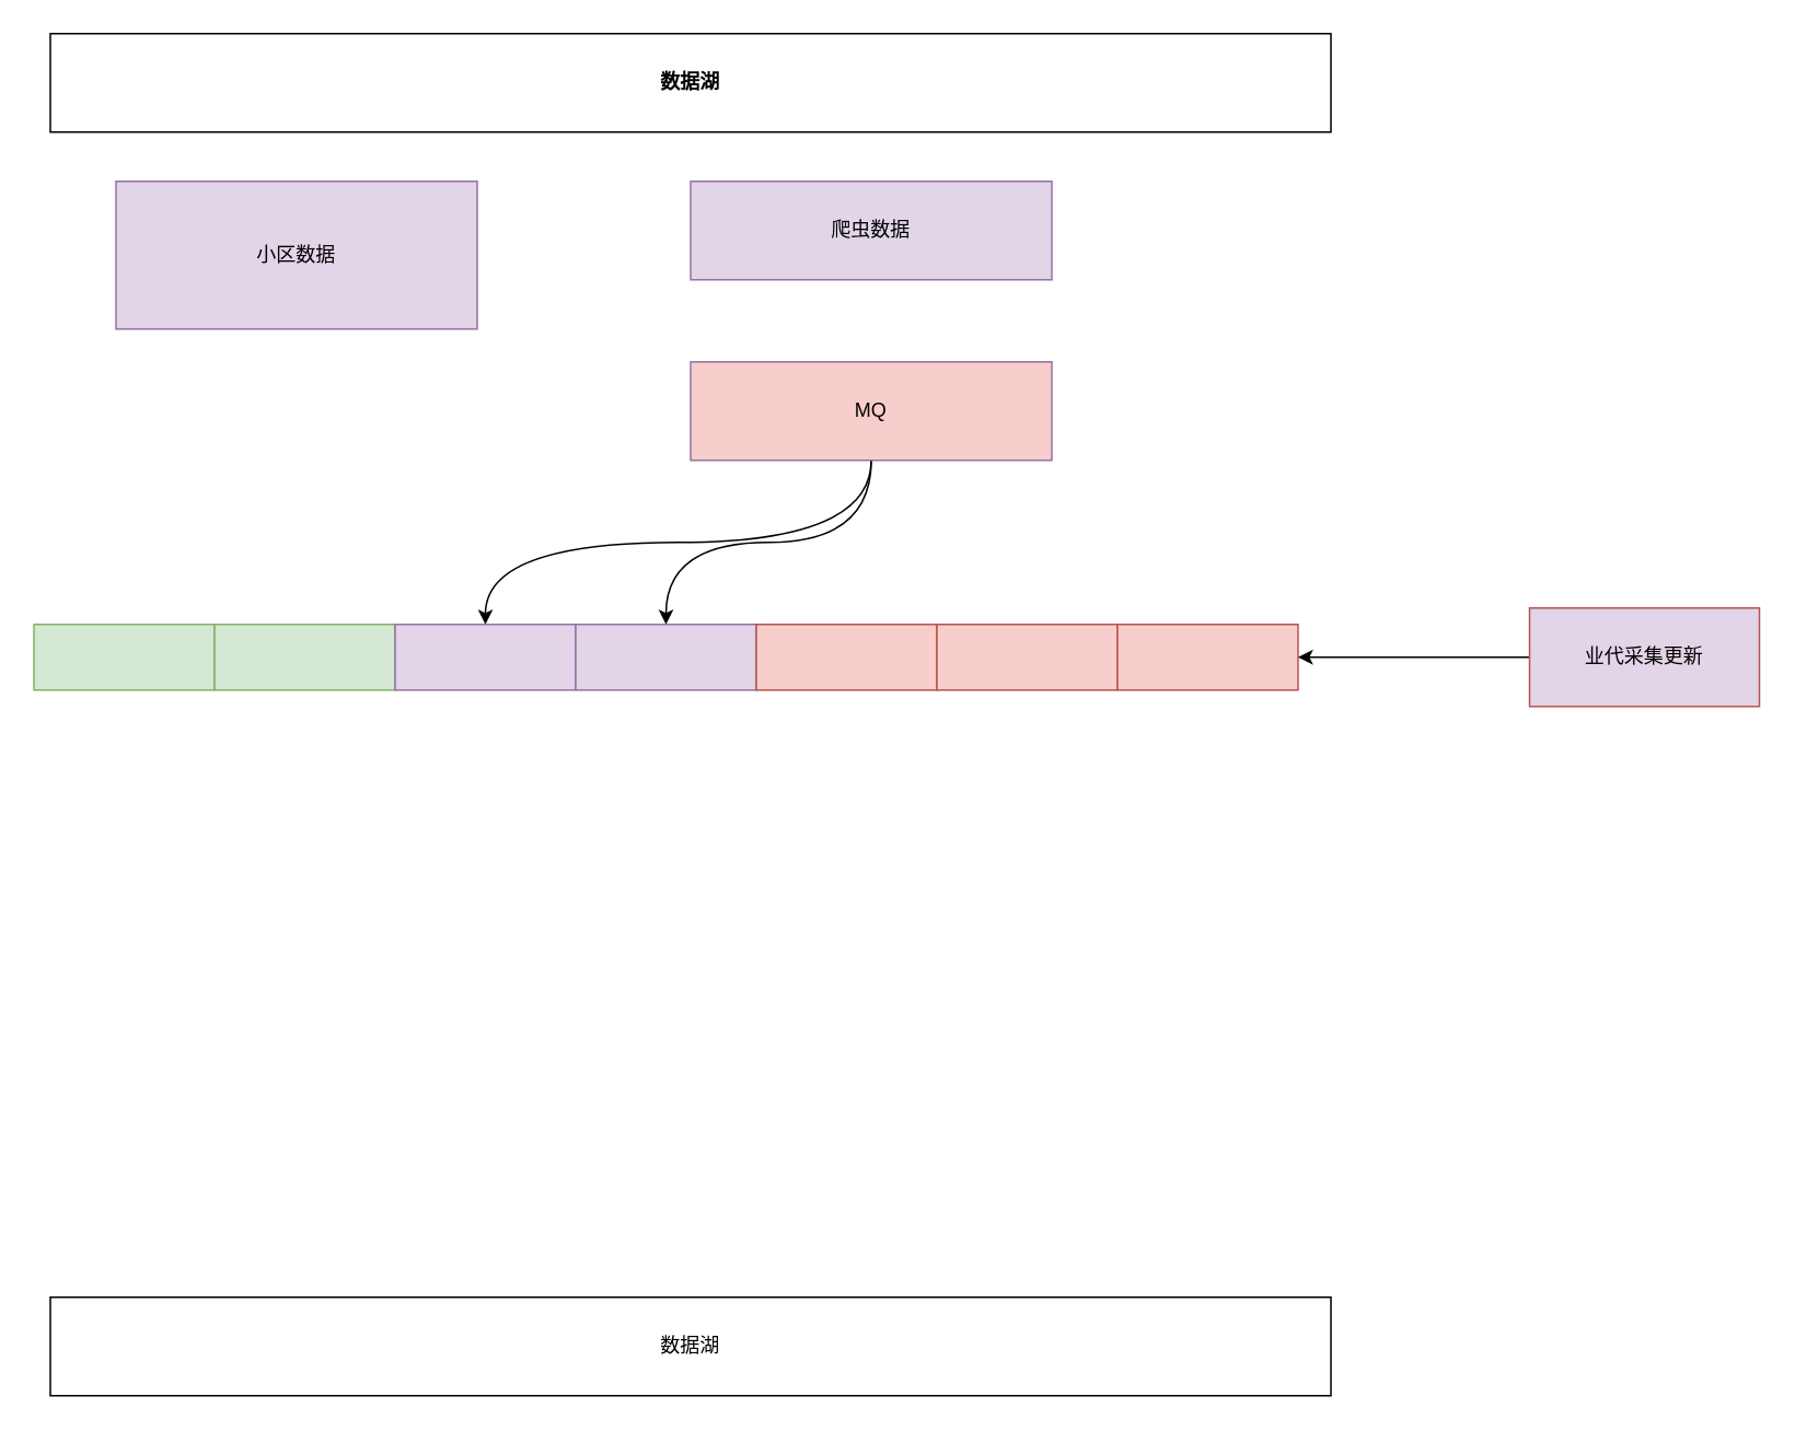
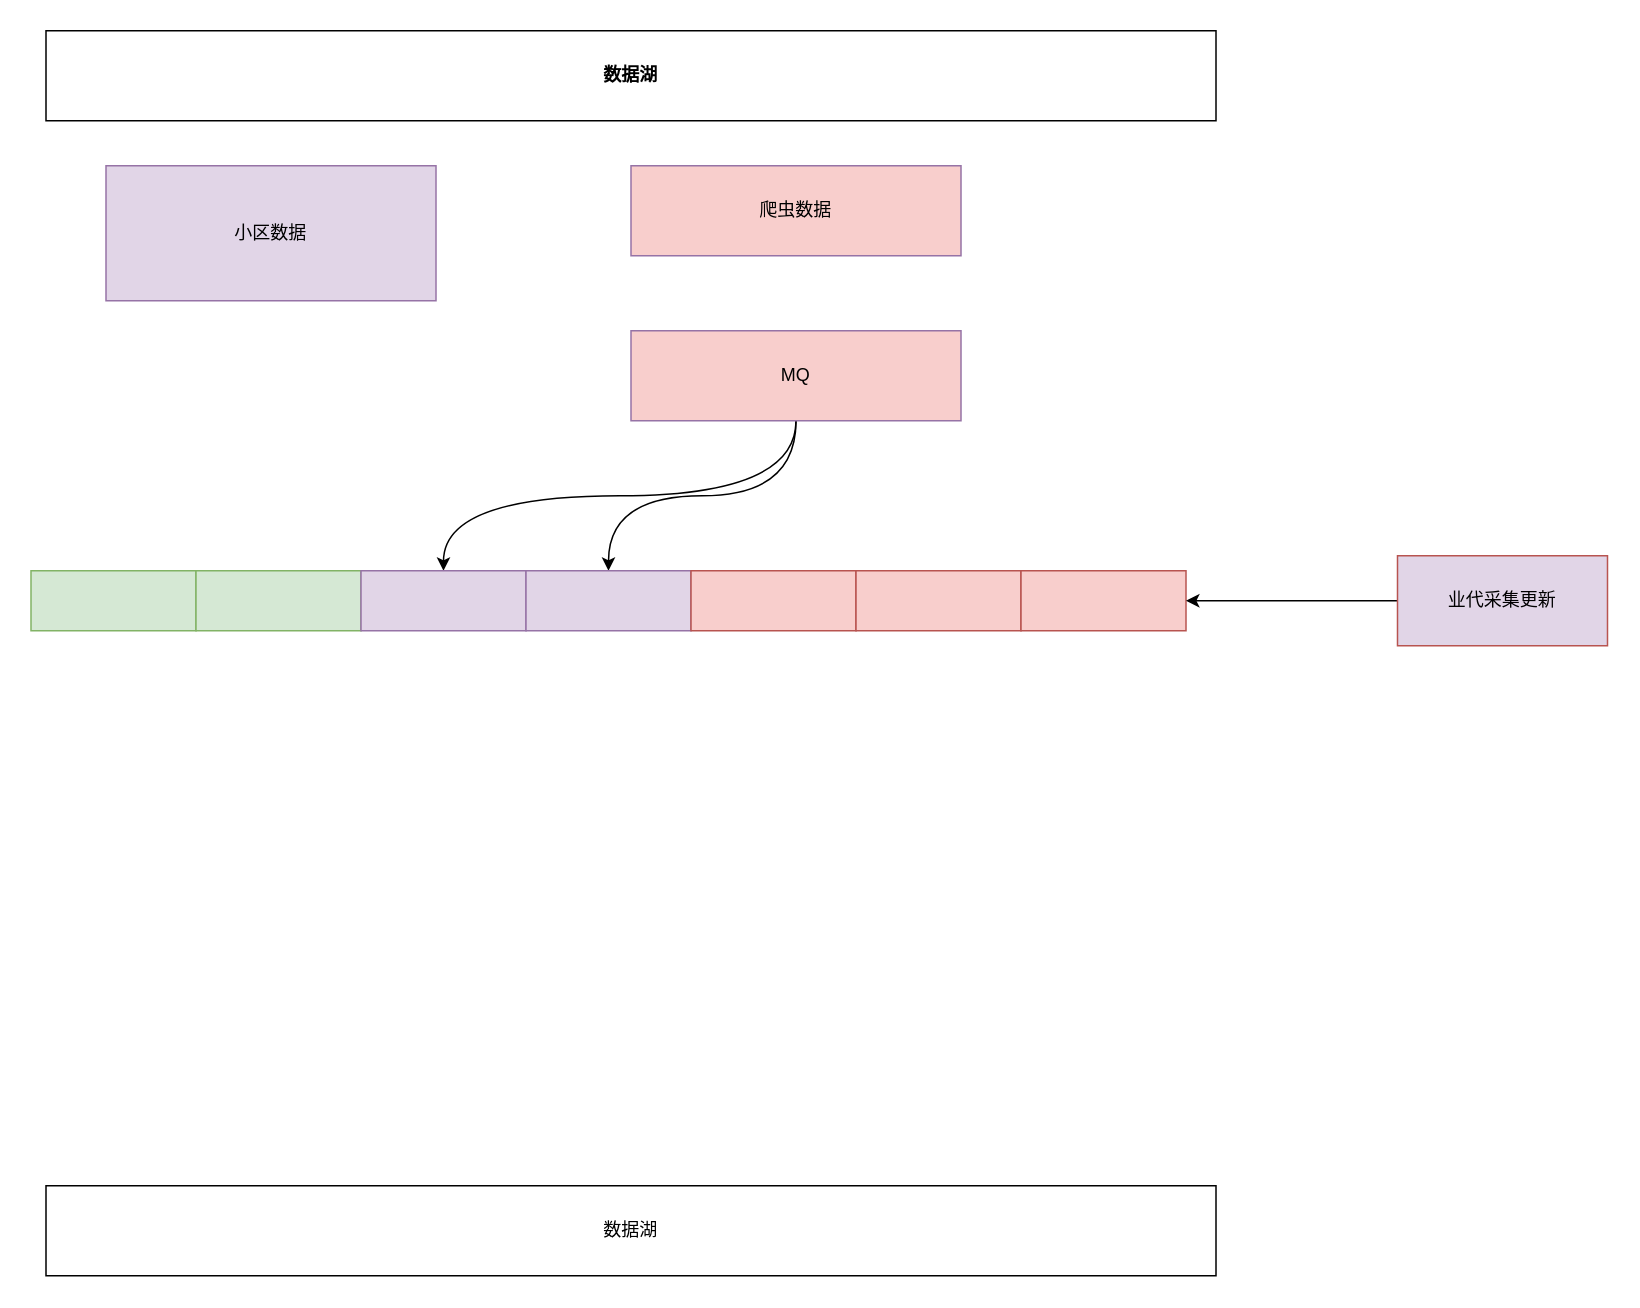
- <mxCell id="7" value="爬虫数据" style="rounded=0;whiteSpace=wrap;html=1;fillColor=#e1d5e7;strokeColor=#9673a6;" vertex="1" parent="1"><mxGeometry x="420" y="110" width="220" height="60" as="geometry" /></mxCell>
+ <mxCell id="7" value="爬虫数据" style="rounded=0;whiteSpace=wrap;html=1;fillColor=#f8cecc;strokeColor=#9673a6;" vertex="1" parent="1"><mxGeometry x="420" y="110" width="220" height="60" as="geometry" /></mxCell>
